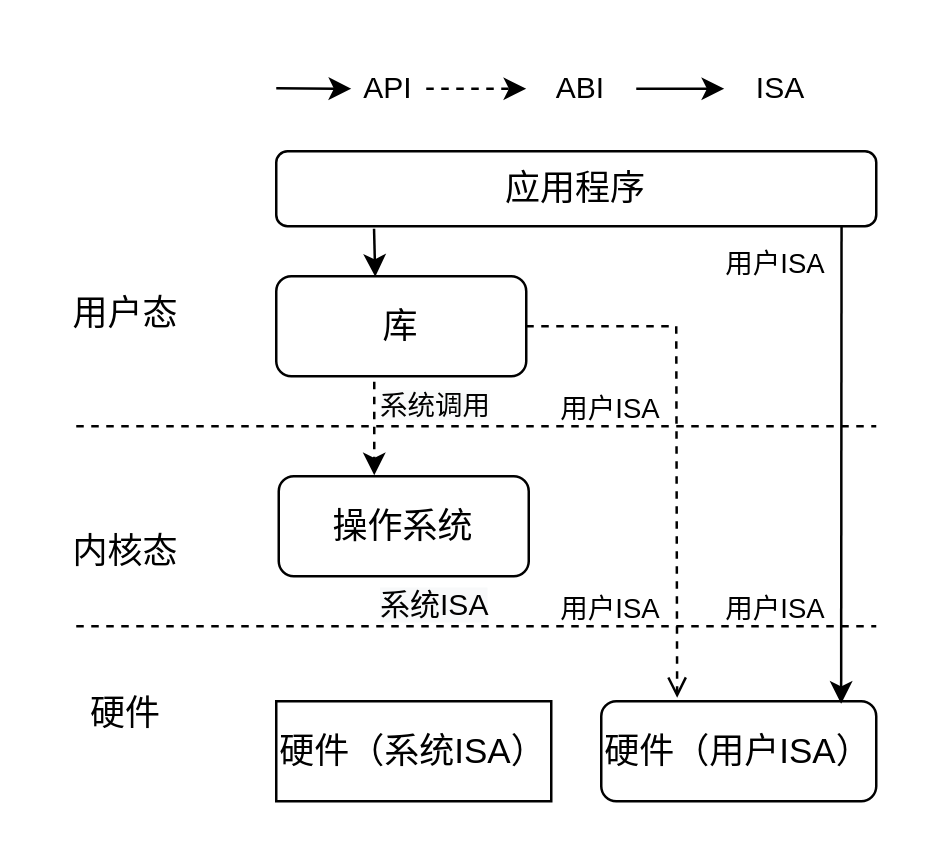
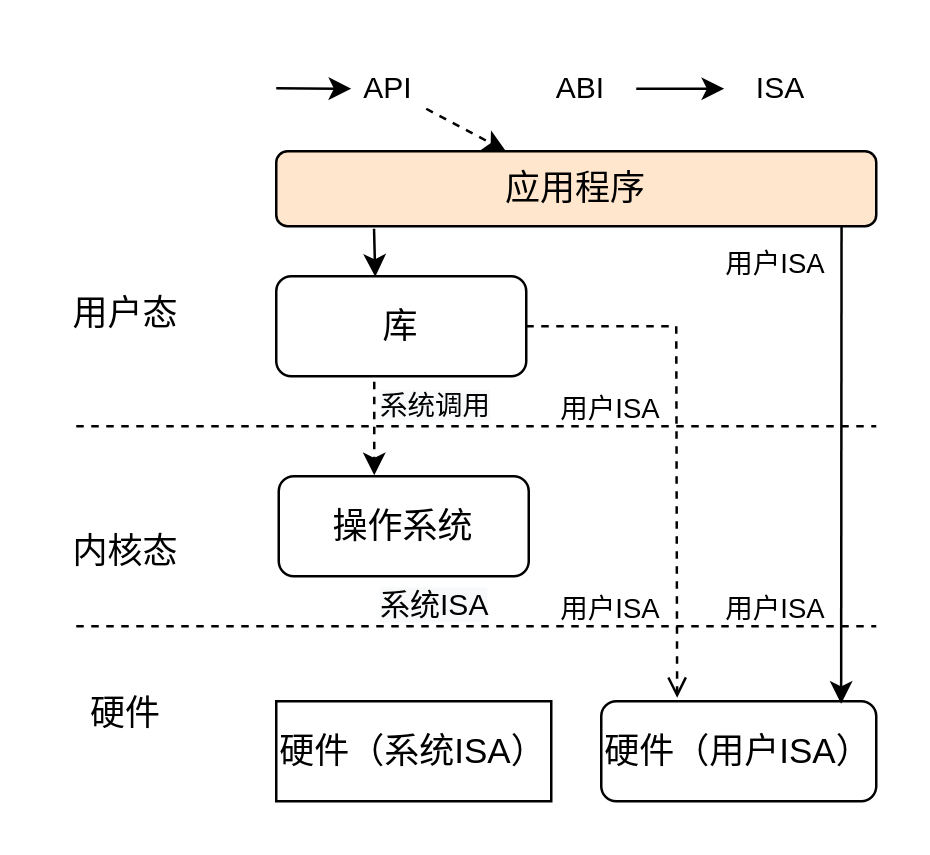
- <mxCell id="25" value="" style="endArrow=classic;html=1;rounded=0;dashed=1;strokeWidth=1;fontSize=12;" edge="1" parent="1" source="5" target="6"><mxGeometry width="50" height="50" relative="1" as="geometry"><mxPoint x="170" y="60" as="sourcePoint" /><mxPoint x="220" y="10" as="targetPoint" /></mxGeometry></mxCell>
+ <mxCell id="25" value="" style="endArrow=classic;html=1;rounded=0;dashed=1;strokeWidth=1;fontSize=12;" edge="1" parent="1" source="5" target="2"><mxGeometry width="50" height="50" relative="1" as="geometry"><mxPoint x="170" y="60" as="sourcePoint" /><mxPoint x="220" y="10" as="targetPoint" /></mxGeometry></mxCell>
- <mxCell id="2" value="&lt;font style=&quot;font-size: 14px;&quot;&gt;应用程序&lt;/font&gt;" style="rounded=1;whiteSpace=wrap;html=1;" vertex="1" parent="1"><mxGeometry x="110" y="60" width="240" height="30" as="geometry" /></mxCell>
+ <mxCell id="2" value="&lt;font style=&quot;font-size: 14px;&quot;&gt;应用程序&lt;/font&gt;" style="rounded=1;whiteSpace=wrap;html=1;fillColor=#ffe6cc;" vertex="1" parent="1"><mxGeometry x="110" y="60" width="240" height="30" as="geometry" /></mxCell>
